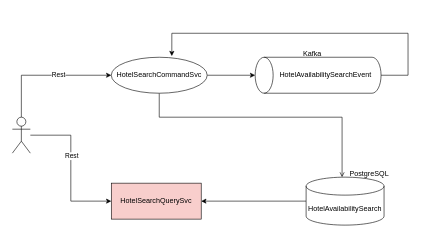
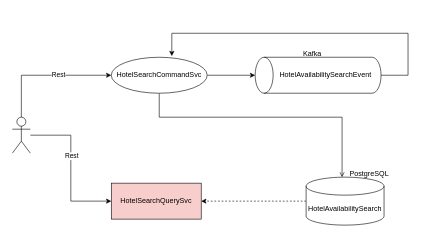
- <mxCell id="9" style="edgeStyle=orthogonalEdgeStyle;rounded=0;orthogonalLoop=1;jettySize=auto;html=1;entryX=1;entryY=0.5;entryDx=0;entryDy=0;" edge="1" parent="1" source="10" target="15"><mxGeometry relative="1" as="geometry" /></mxCell>
+ <mxCell id="9" style="edgeStyle=orthogonalEdgeStyle;rounded=0;orthogonalLoop=1;jettySize=auto;html=1;entryX=1;entryY=0.5;entryDx=0;entryDy=0;dashed=1;" edge="1" parent="1" source="10" target="15"><mxGeometry relative="1" as="geometry" /></mxCell>
